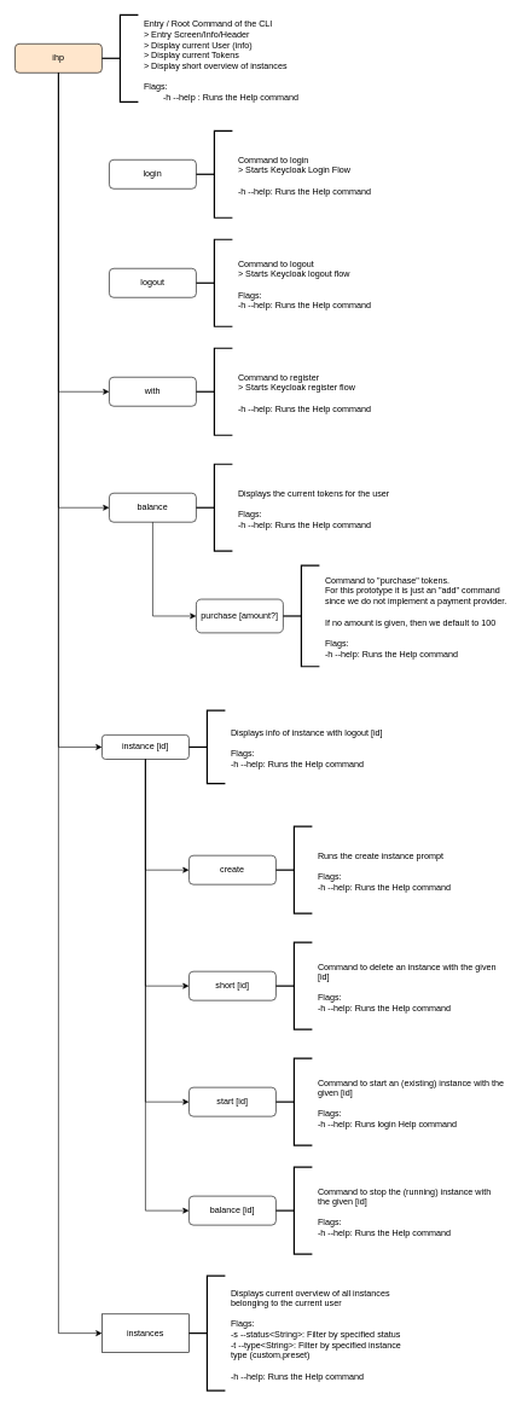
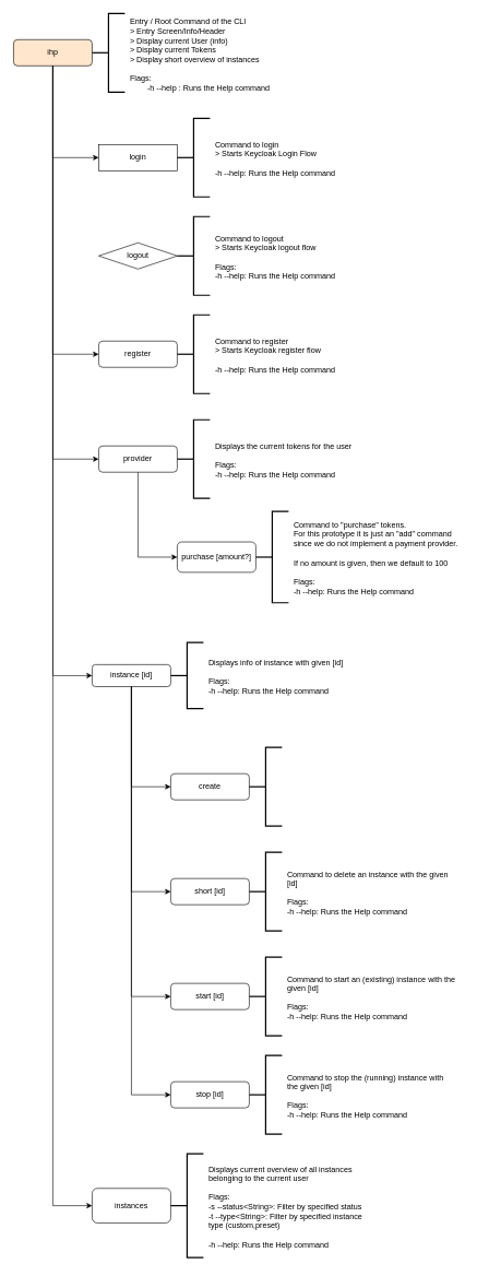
+ <mxCell id="42" style="edgeStyle=orthogonalEdgeStyle;rounded=0;orthogonalLoop=1;jettySize=auto;html=1;exitX=0.5;exitY=1;exitDx=0;exitDy=0;entryX=0;entryY=0.5;entryDx=0;entryDy=0;" parent="1" source="3" target="7" edge="1"><mxGeometry relative="1" as="geometry" /></mxCell>
- <mxCell id="7" value="login" style="rounded=1;whiteSpace=wrap;html=1;fontSize=12;glass=0;strokeWidth=1;shadow=0;" parent="6" vertex="1"><mxGeometry y="40" width="120" height="40" as="geometry" /></mxCell>
+ <mxCell id="7" value="login" style="whiteSpace=wrap;html=1;fontSize=12;glass=0;strokeWidth=1;shadow=0;rounded=0;" parent="6" vertex="1"><mxGeometry y="40" width="120" height="40" as="geometry" /></mxCell>
- <mxCell id="11" value="logout" style="rounded=1;whiteSpace=wrap;html=1;fontSize=12;glass=0;strokeWidth=1;shadow=0;" parent="10" vertex="1"><mxGeometry y="40" width="120" height="40" as="geometry" /></mxCell>
+ <mxCell id="11" value="logout" style="rhombus;whiteSpace=wrap;html=1;fontSize=12;glass=0;strokeWidth=1;shadow=0;" parent="10" vertex="1"><mxGeometry y="40" width="120" height="40" as="geometry" /></mxCell>
- <mxCell id="15" value="with" style="rounded=1;whiteSpace=wrap;html=1;fontSize=12;glass=0;strokeWidth=1;shadow=0;" parent="14" vertex="1"><mxGeometry y="40" width="120" height="40" as="geometry" /></mxCell>
+ <mxCell id="15" value="register" style="rounded=1;whiteSpace=wrap;html=1;fontSize=12;glass=0;strokeWidth=1;shadow=0;" parent="14" vertex="1"><mxGeometry y="40" width="120" height="40" as="geometry" /></mxCell>
- <mxCell id="19" value="balance" style="rounded=1;whiteSpace=wrap;html=1;fontSize=12;glass=0;strokeWidth=1;shadow=0;" parent="18" vertex="1"><mxGeometry y="40" width="120" height="40" as="geometry" /></mxCell>
+ <mxCell id="19" value="provider" style="rounded=1;whiteSpace=wrap;html=1;fontSize=12;glass=0;strokeWidth=1;shadow=0;" parent="18" vertex="1"><mxGeometry y="40" width="120" height="40" as="geometry" /></mxCell>
- <mxCell id="25" value="Displays info of instance with logout [id]&lt;br&gt;&lt;br&gt;&lt;div&gt;Flags:&lt;/div&gt;-h --help: Runs the Help command" style="text;html=1;strokeColor=none;fillColor=none;align=left;verticalAlign=middle;whiteSpace=wrap;rounded=0;fontSize=12;" parent="22" vertex="1"><mxGeometry x="176" y="-0.84" width="260" height="105" as="geometry" /></mxCell>
+ <mxCell id="25" value="Displays info of instance with given [id]&lt;br&gt;&lt;br&gt;&lt;div&gt;Flags:&lt;/div&gt;-h --help: Runs the Help command" style="text;html=1;strokeColor=none;fillColor=none;align=left;verticalAlign=middle;whiteSpace=wrap;rounded=0;fontSize=12;" parent="22" vertex="1"><mxGeometry x="176" y="-0.84" width="260" height="105" as="geometry" /></mxCell>
- <mxCell id="29" value="Runs the create instance prompt&lt;br&gt;&lt;br&gt;&lt;div&gt;Flags:&lt;/div&gt;-h --help: Runs the Help command" style="text;html=1;strokeColor=none;fillColor=none;align=left;verticalAlign=middle;whiteSpace=wrap;rounded=0;fontSize=12;" parent="26" vertex="1"><mxGeometry x="176" y="-1" width="260" height="125" as="geometry" /></mxCell>
- <mxCell id="37" value="Command to start an (existing) instance with the given [id]&lt;br&gt;&lt;br&gt;&lt;div&gt;Flags:&lt;/div&gt;-h --help: Runs login Help command" style="text;html=1;strokeColor=none;fillColor=none;align=left;verticalAlign=middle;whiteSpace=wrap;rounded=0;fontSize=12;" parent="34" vertex="1"><mxGeometry x="176" y="-1" width="260" height="125" as="geometry" /></mxCell>
+ <mxCell id="37" value="Command to start an (existing) instance with the given [id]&lt;br&gt;&lt;br&gt;&lt;div&gt;Flags:&lt;/div&gt;-h --help: Runs the Help command" style="text;html=1;strokeColor=none;fillColor=none;align=left;verticalAlign=middle;whiteSpace=wrap;rounded=0;fontSize=12;" parent="34" vertex="1"><mxGeometry x="176" y="-1" width="260" height="125" as="geometry" /></mxCell>
- <mxCell id="39" value="balance [id]" style="rounded=1;whiteSpace=wrap;html=1;fontSize=12;glass=0;strokeWidth=1;shadow=0;" parent="38" vertex="1"><mxGeometry y="40" width="120" height="40" as="geometry" /></mxCell>
+ <mxCell id="39" value="stop [id]" style="rounded=1;whiteSpace=wrap;html=1;fontSize=12;glass=0;strokeWidth=1;shadow=0;" parent="38" vertex="1"><mxGeometry y="40" width="120" height="40" as="geometry" /></mxCell>
- <mxCell id="56" value="instances" style="whiteSpace=wrap;html=1;fontSize=12;glass=0;strokeWidth=1;shadow=0;rounded=0;" vertex="1" parent="55"><mxGeometry y="52.8" width="120" height="52.8" as="geometry" /></mxCell>
+ <mxCell id="56" value="instances" style="rounded=1;whiteSpace=wrap;html=1;fontSize=12;glass=0;strokeWidth=1;shadow=0;" vertex="1" parent="55"><mxGeometry y="52.8" width="120" height="52.8" as="geometry" /></mxCell>
